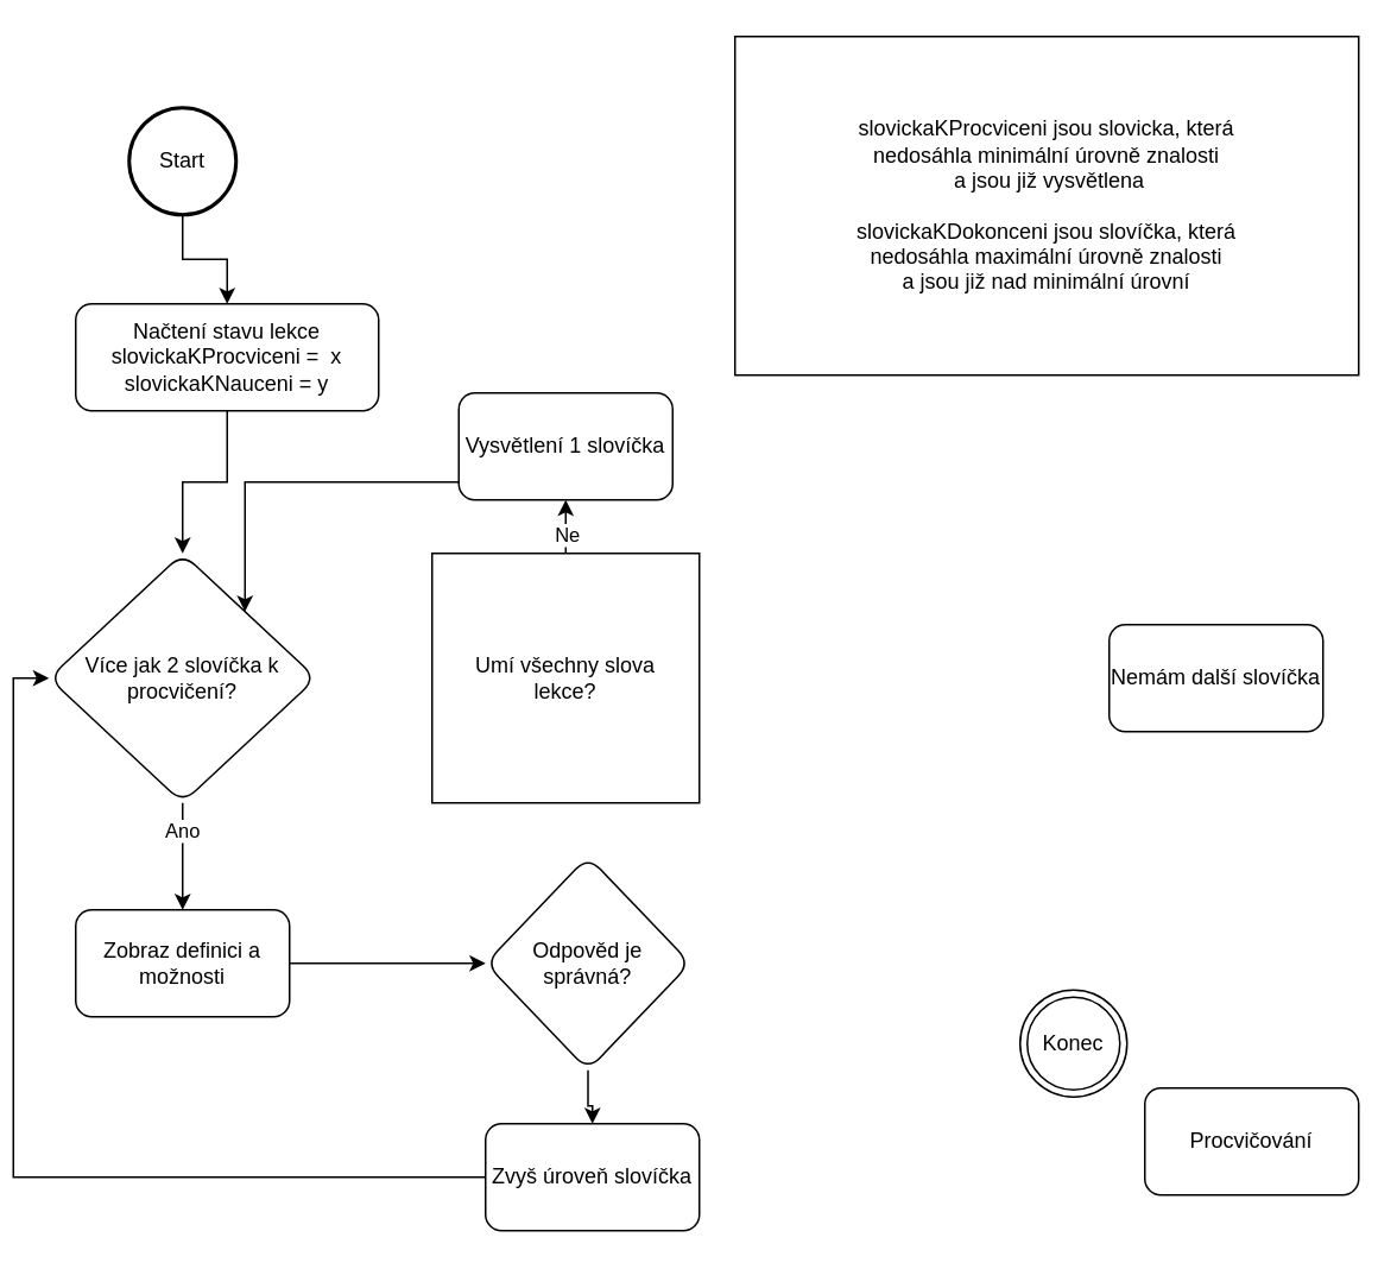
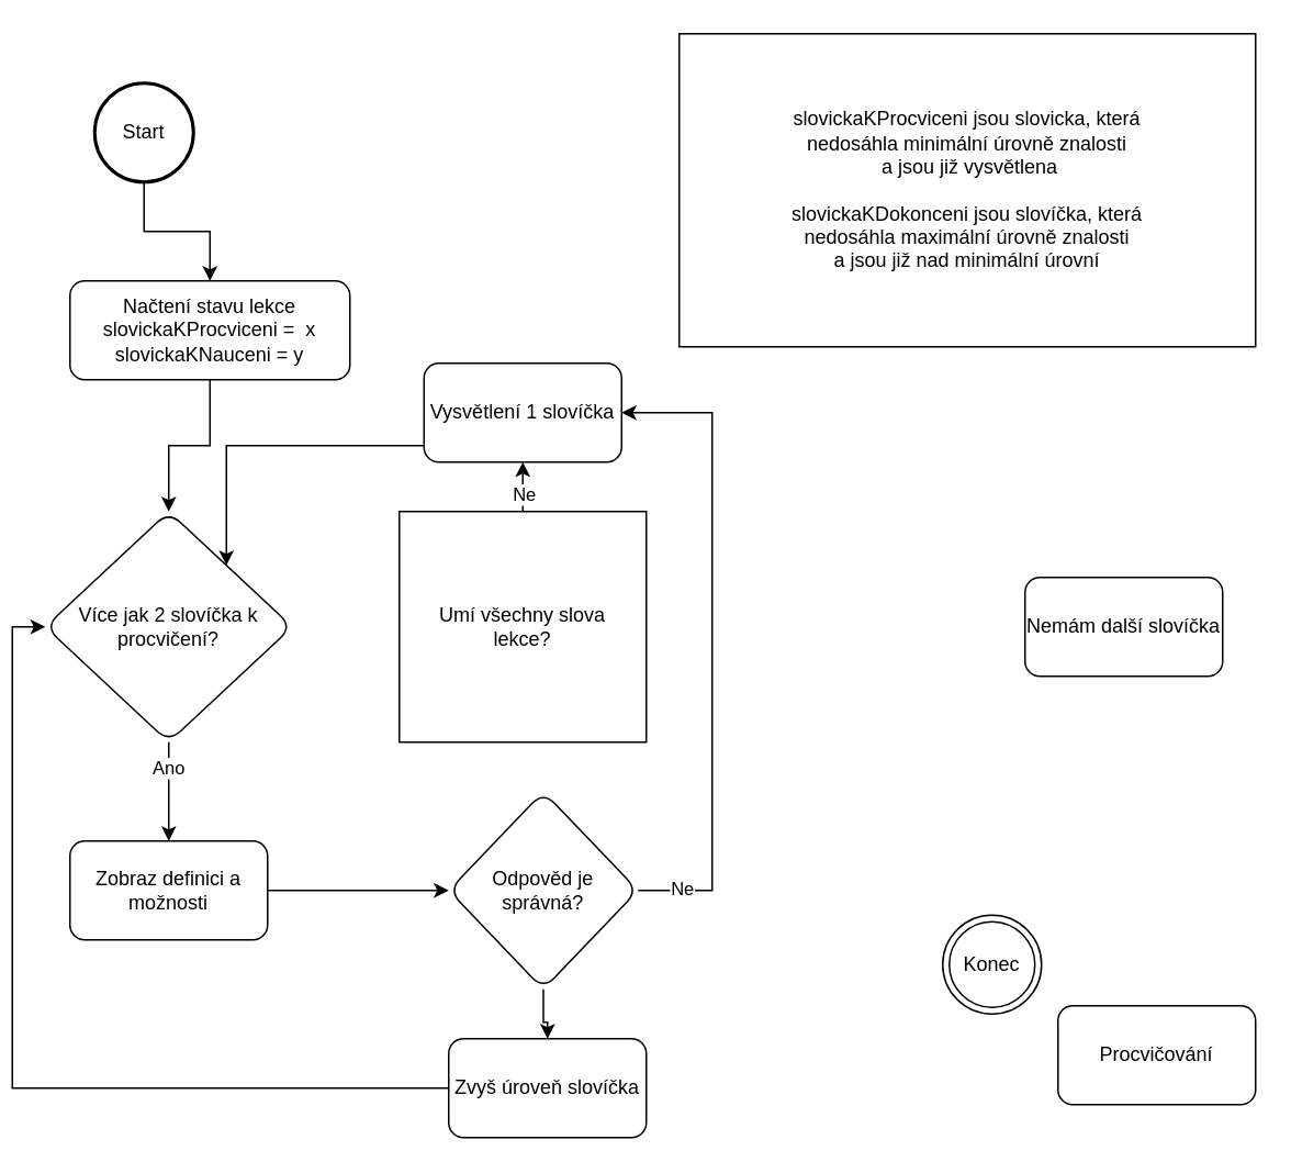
- <mxCell id="5" value="Start" style="strokeWidth=2;html=1;shape=mxgraph.flowchart.start_2;whiteSpace=wrap;" parent="1" vertex="1"><mxGeometry x="65" y="60" width="60" height="60" as="geometry" /></mxCell>
+ <mxCell id="5" value="Start" style="strokeWidth=2;html=1;shape=mxgraph.flowchart.start_2;whiteSpace=wrap;" parent="1" vertex="1"><mxGeometry x="50" y="50" width="60" height="60" as="geometry" /></mxCell>
+ <mxCell id="20" style="edgeStyle=orthogonalEdgeStyle;rounded=0;orthogonalLoop=1;jettySize=auto;html=1;exitX=1;exitY=0.5;exitDx=0;exitDy=0;entryX=1;entryY=0.5;entryDx=0;entryDy=0;" edge="1" parent="1" source="23" target="13"><mxGeometry relative="1" as="geometry"><Array as="points"><mxPoint x="425" y="540" /><mxPoint x="425" y="250" /></Array></mxGeometry></mxCell>
+ <mxCell id="21" value="Ne" style="edgeLabel;html=1;align=center;verticalAlign=middle;resizable=0;points=[];" vertex="1" connectable="0" parent="20"><mxGeometry x="-0.867" y="2" relative="1" as="geometry"><mxPoint as="offset" /></mxGeometry></mxCell>
